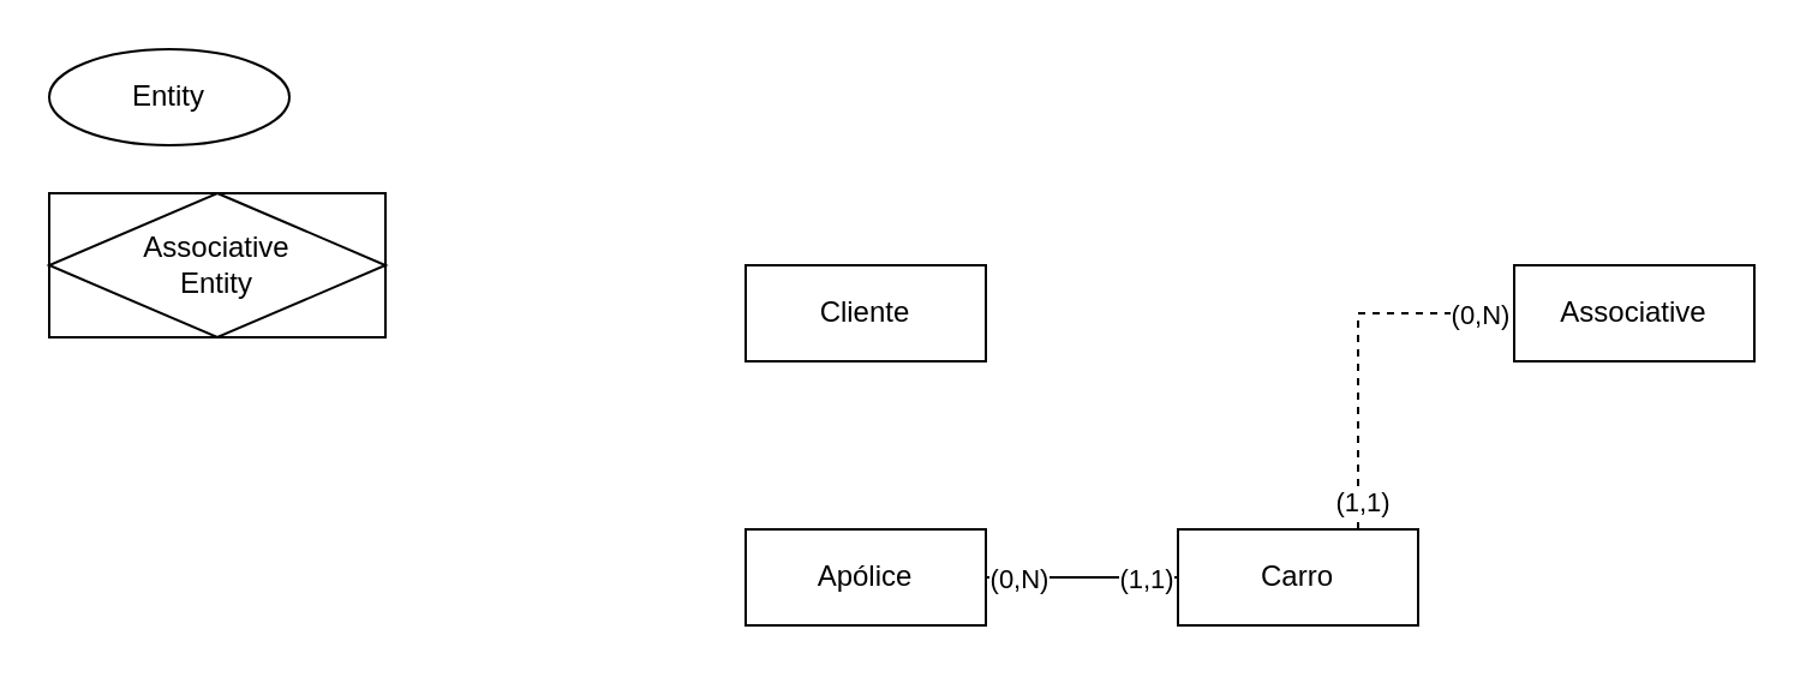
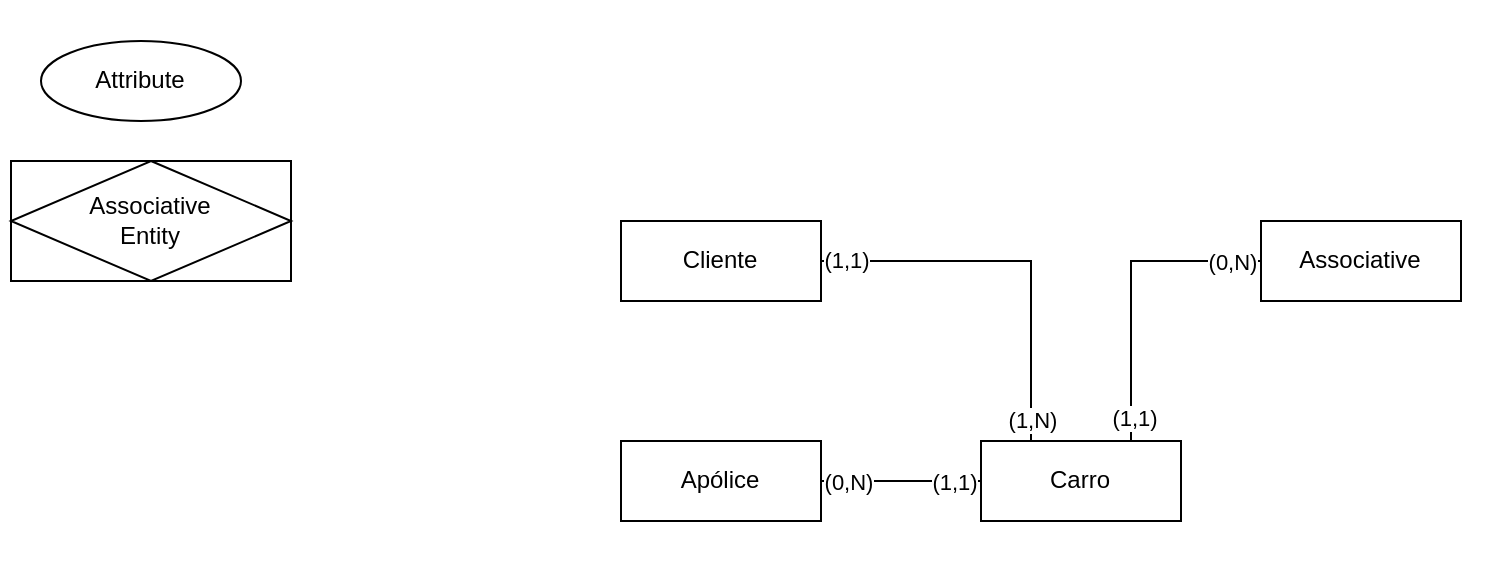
- <mxCell id="3" value="Entity" style="ellipse;whiteSpace=wrap;html=1;align=center;" vertex="1" parent="1"><mxGeometry x="20" y="20" width="100" height="40" as="geometry" /></mxCell>
+ <mxCell id="3" value="Attribute" style="ellipse;whiteSpace=wrap;html=1;align=center;" vertex="1" parent="1"><mxGeometry x="20" y="20" width="100" height="40" as="geometry" /></mxCell>
- <mxCell id="4" value="Associative&#10;Entity" style="shape=associativeEntity;whiteSpace=wrap;html=1;align=center;" vertex="1" parent="1"><mxGeometry x="20" y="80" width="140" height="60" as="geometry" /></mxCell>
+ <mxCell id="4" value="Associative&#10;Entity" style="shape=associativeEntity;whiteSpace=wrap;html=1;align=center;" vertex="1" parent="1"><mxGeometry x="5" y="80" width="140" height="60" as="geometry" /></mxCell>
+ <mxCell id="10" style="edgeStyle=orthogonalEdgeStyle;rounded=0;orthogonalLoop=1;jettySize=auto;html=1;exitX=0.25;exitY=0;exitDx=0;exitDy=0;entryX=1;entryY=0.5;entryDx=0;entryDy=0;endArrow=none;endFill=0;" edge="1" parent="1" source="16" target="2"><mxGeometry relative="1" as="geometry"><Array as="points"><mxPoint x="515" y="130" /></Array></mxGeometry></mxCell>
+ <mxCell id="11" value="(1,1)" style="edgeLabel;html=1;align=center;verticalAlign=middle;resizable=0;points=[];" vertex="1" connectable="0" parent="10"><mxGeometry x="0.876" y="-1" relative="1" as="geometry"><mxPoint as="offset" /></mxGeometry></mxCell>
+ <mxCell id="12" value="(1,N)" style="edgeLabel;html=1;align=center;verticalAlign=middle;resizable=0;points=[];" vertex="1" connectable="0" parent="10"><mxGeometry x="-0.889" relative="1" as="geometry"><mxPoint as="offset" /></mxGeometry></mxCell>
- <mxCell id="13" style="edgeStyle=orthogonalEdgeStyle;rounded=0;orthogonalLoop=1;jettySize=auto;html=1;exitX=0.75;exitY=0;exitDx=0;exitDy=0;entryX=0;entryY=0.5;entryDx=0;entryDy=0;endArrow=none;endFill=0;dashed=1;" edge="1" parent="1" source="16" target="17"><mxGeometry relative="1" as="geometry" /></mxCell>
+ <mxCell id="13" style="edgeStyle=orthogonalEdgeStyle;rounded=0;orthogonalLoop=1;jettySize=auto;html=1;exitX=0.75;exitY=0;exitDx=0;exitDy=0;entryX=0;entryY=0.5;entryDx=0;entryDy=0;endArrow=none;endFill=0;" edge="1" parent="1" source="16" target="17"><mxGeometry relative="1" as="geometry" /></mxCell>
